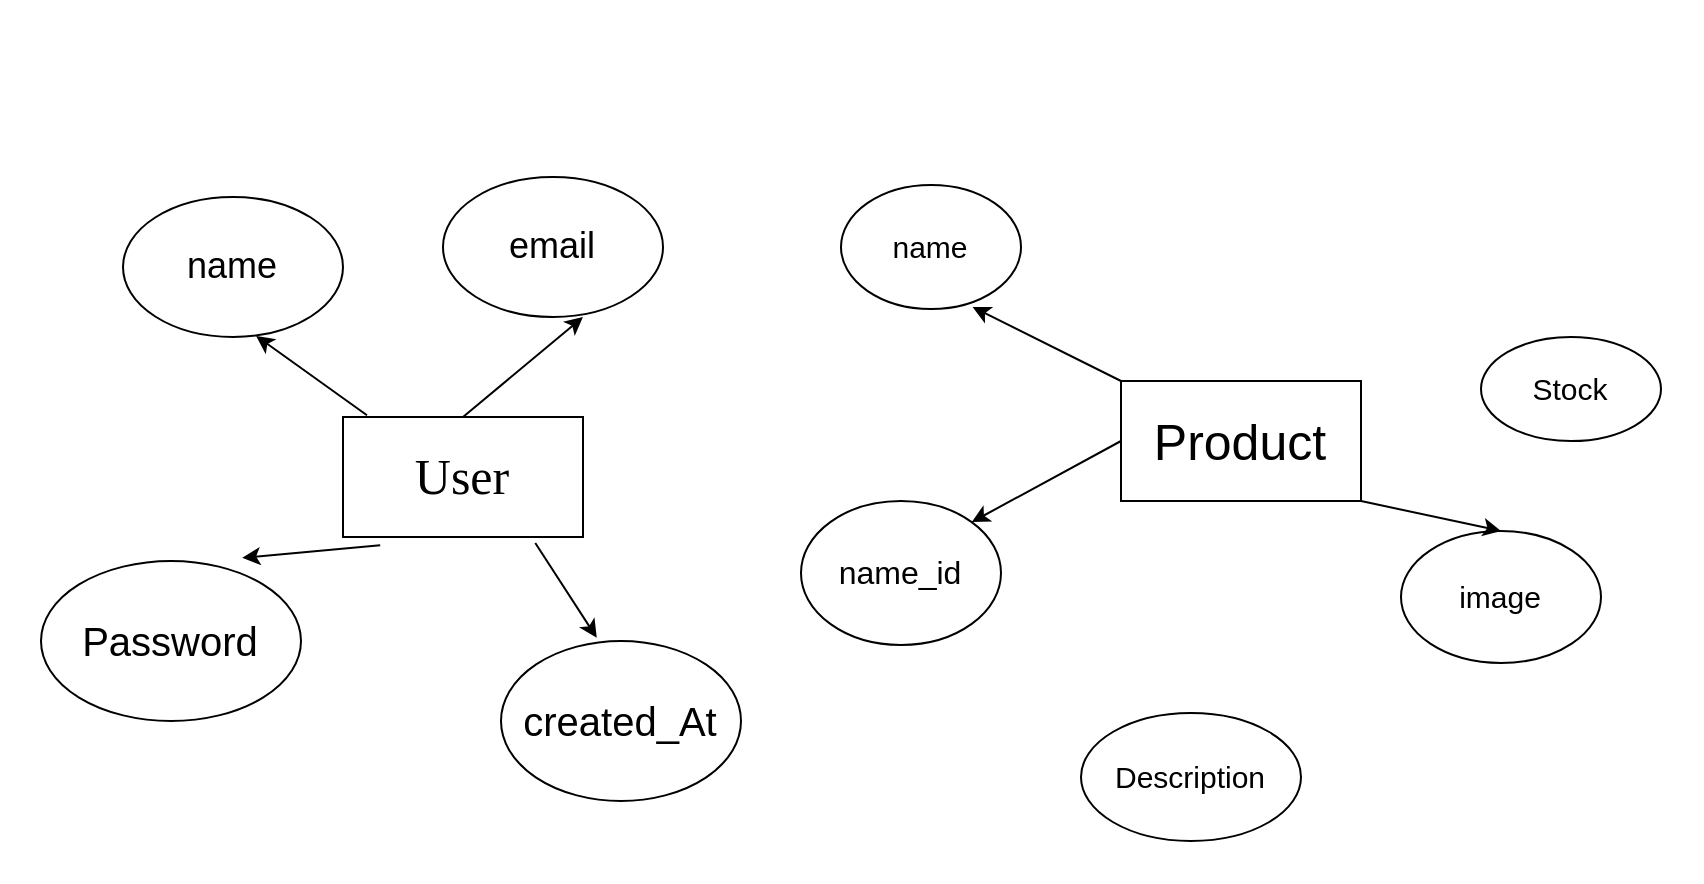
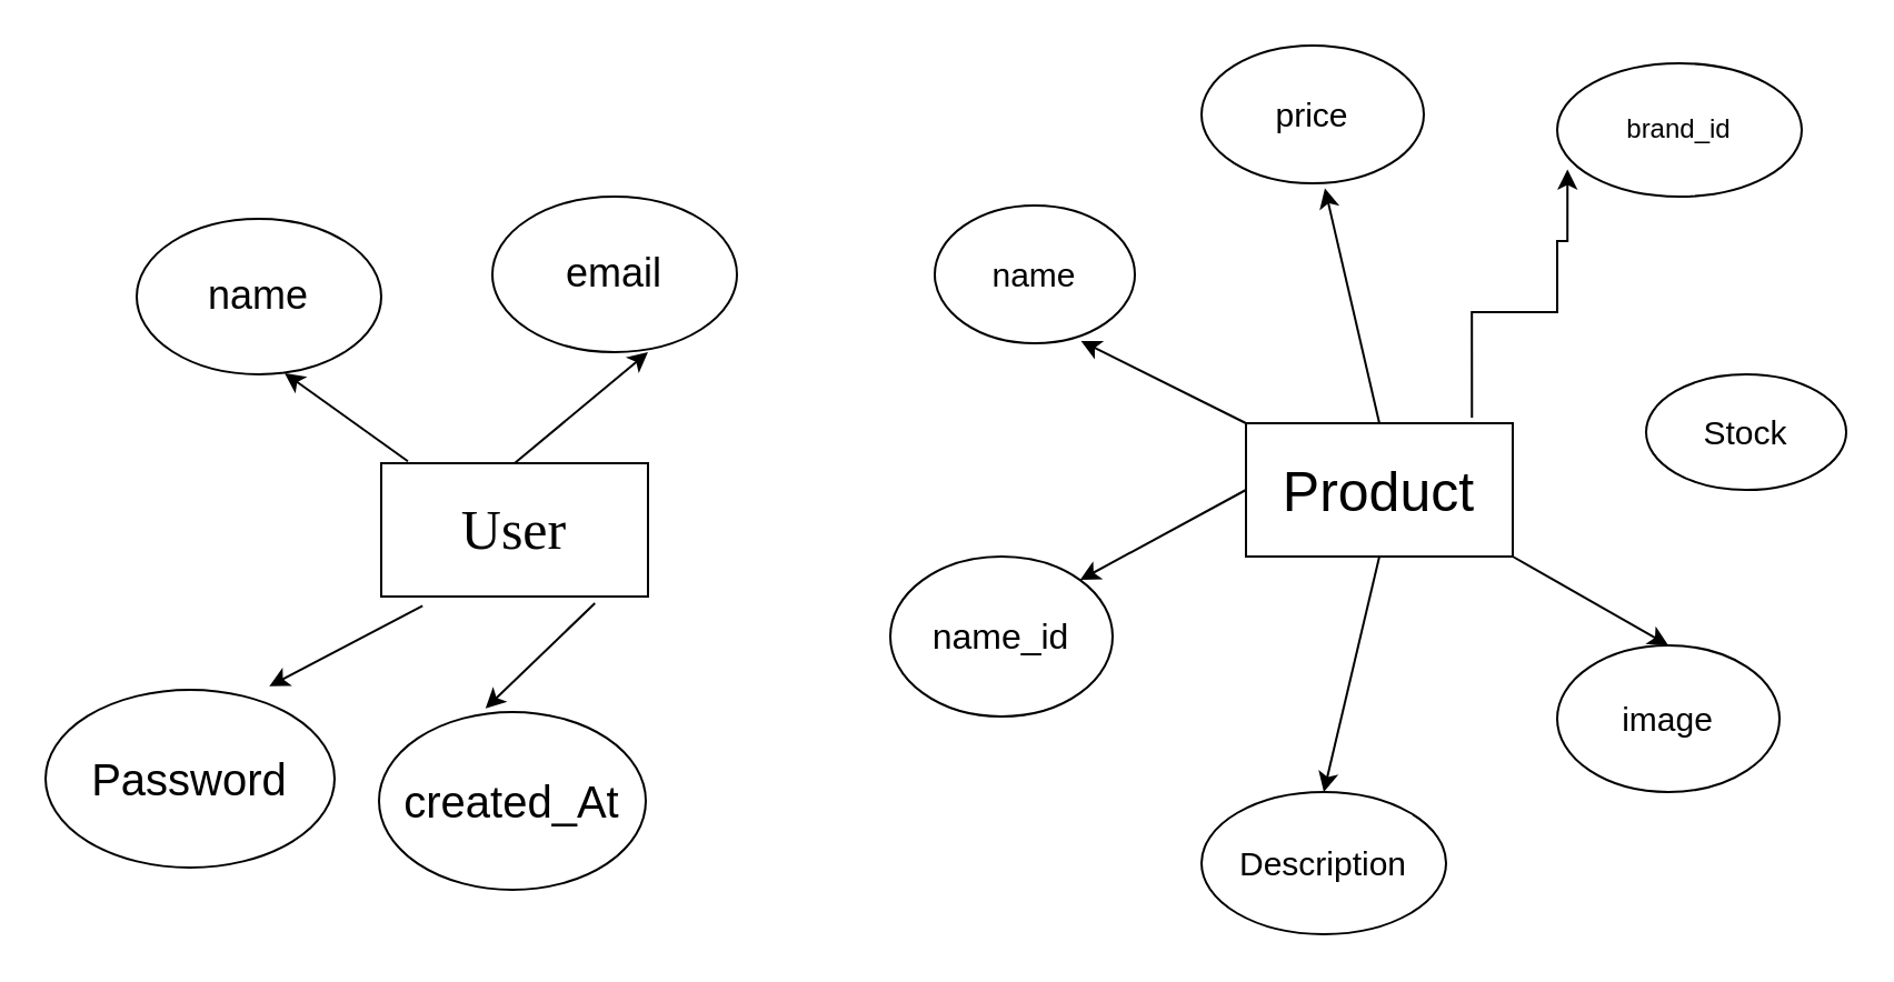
+ <mxCell id="14" value="&lt;font style=&quot;font-size: 15px;&quot;&gt;price&lt;/font&gt;" style="ellipse;whiteSpace=wrap;html=1;" vertex="1" parent="1"><mxGeometry x="540" y="20" width="100" height="62" as="geometry" /></mxCell>
+ <mxCell id="20" value="brand_id" style="ellipse;whiteSpace=wrap;html=1;" vertex="1" parent="1"><mxGeometry x="700" y="28" width="110" height="60" as="geometry" /></mxCell>
+ <mxCell id="15" value="" style="endArrow=classic;html=1;rounded=0;exitX=0.5;exitY=0;exitDx=0;exitDy=0;entryX=0.555;entryY=1.036;entryDx=0;entryDy=0;entryPerimeter=0;" edge="1" parent="1" source="9" target="14"><mxGeometry width="50" height="50" relative="1" as="geometry"><mxPoint x="680" y="209" as="sourcePoint" /><mxPoint x="596" y="150" as="targetPoint" /></mxGeometry></mxCell>
+ <mxCell id="21" style="edgeStyle=orthogonalEdgeStyle;rounded=0;orthogonalLoop=1;jettySize=auto;html=1;entryX=0.042;entryY=0.796;entryDx=0;entryDy=0;entryPerimeter=0;exitX=0.847;exitY=-0.042;exitDx=0;exitDy=0;exitPerimeter=0;" edge="1" parent="1" source="9" target="20"><mxGeometry relative="1" as="geometry"><mxPoint x="660" y="200" as="sourcePoint" /><mxPoint x="700" y="228" as="targetPoint" /><Array as="points"><mxPoint x="662" y="140" /><mxPoint x="700" y="140" /><mxPoint x="700" y="108" /></Array></mxGeometry></mxCell>
- <mxCell id="18" value="&lt;font style=&quot;font-size: 15px;&quot;&gt;image&lt;/font&gt;" style="ellipse;whiteSpace=wrap;html=1;" vertex="1" parent="1"><mxGeometry x="700" y="265" width="100" height="66" as="geometry" /></mxCell>
+ <mxCell id="18" value="&lt;font style=&quot;font-size: 15px;&quot;&gt;image&lt;/font&gt;" style="ellipse;whiteSpace=wrap;html=1;" vertex="1" parent="1"><mxGeometry x="700" y="290" width="100" height="66" as="geometry" /></mxCell>
+ <mxCell id="24" value="" style="endArrow=classic;html=1;rounded=0;entryX=0.5;entryY=0;entryDx=0;entryDy=0;exitX=0.5;exitY=1;exitDx=0;exitDy=0;" edge="1" parent="1" source="9" target="23"><mxGeometry width="50" height="50" relative="1" as="geometry"><mxPoint x="530" y="350" as="sourcePoint" /><mxPoint x="580" y="300" as="targetPoint" /></mxGeometry></mxCell>
- <mxCell id="7" value="&lt;font style=&quot;font-size: 20px;&quot;&gt;Password&lt;/font&gt;" style="ellipse;whiteSpace=wrap;html=1;" vertex="1" parent="1"><mxGeometry x="20" y="280" width="130" height="80" as="geometry" /></mxCell>
+ <mxCell id="7" value="&lt;font style=&quot;font-size: 20px;&quot;&gt;Password&lt;/font&gt;" style="ellipse;whiteSpace=wrap;html=1;" vertex="1" parent="1"><mxGeometry x="20" y="310" width="130" height="80" as="geometry" /></mxCell>
- <mxCell id="10" value="&lt;font style=&quot;font-size: 20px;&quot;&gt;created_At&lt;/font&gt;" style="ellipse;whiteSpace=wrap;html=1;" vertex="1" parent="1"><mxGeometry x="250" y="320" width="120" height="80" as="geometry" /></mxCell>
+ <mxCell id="10" value="&lt;font style=&quot;font-size: 20px;&quot;&gt;created_At&lt;/font&gt;" style="ellipse;whiteSpace=wrap;html=1;" vertex="1" parent="1"><mxGeometry x="170" y="320" width="120" height="80" as="geometry" /></mxCell>
